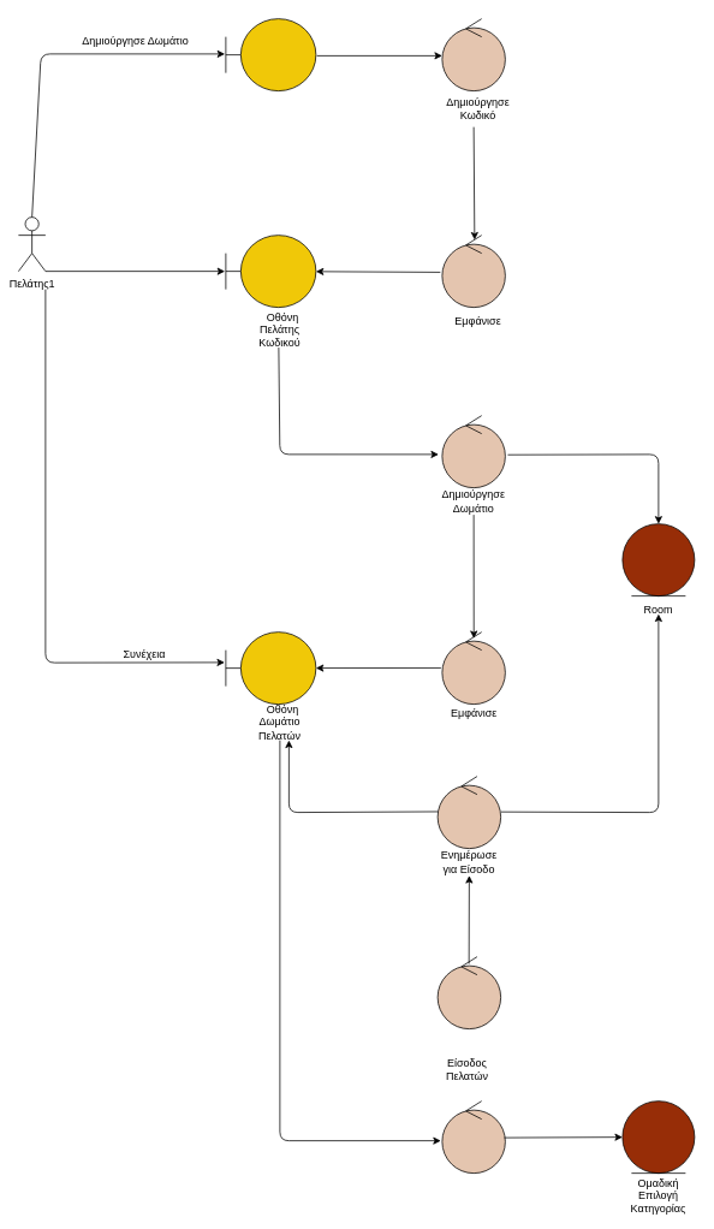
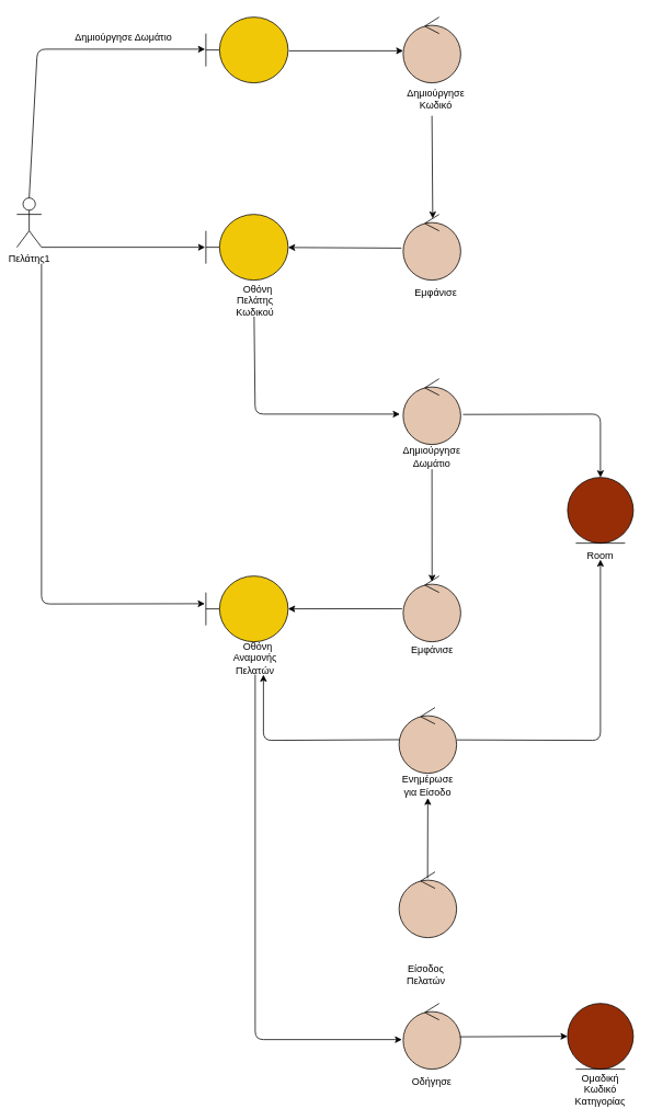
- <mxCell id="29" value="Συνέχεια" style="text;html=1;strokeColor=none;fillColor=none;align=center;verticalAlign=middle;whiteSpace=wrap;rounded=0;" parent="1" vertex="1"><mxGeometry x="90" y="710" width="140" height="30" as="geometry" /></mxCell>
- <mxCell id="25" value="&amp;nbsp; Οθόνη Δωμάτιο Πελατών" style="text;html=1;strokeColor=none;fillColor=none;align=center;verticalAlign=middle;whiteSpace=wrap;rounded=0;" parent="1" vertex="1"><mxGeometry x="280" y="790" width="60" height="20" as="geometry" /></mxCell>
+ <mxCell id="25" value="&amp;nbsp; Οθόνη Αναμονής Πελατών" style="text;html=1;strokeColor=none;fillColor=none;align=center;verticalAlign=middle;whiteSpace=wrap;rounded=0;" parent="1" vertex="1"><mxGeometry x="280" y="790" width="60" height="20" as="geometry" /></mxCell>
+ <mxCell id="35" value="Οδήγησε" style="text;html=1;strokeColor=none;fillColor=none;align=center;verticalAlign=middle;whiteSpace=wrap;rounded=0;" parent="1" vertex="1"><mxGeometry x="495" y="1300" width="60" height="30" as="geometry" /></mxCell>
- <mxCell id="39" value="Ομαδική Επιλογή Κατηγορίας" style="text;html=1;strokeColor=none;fillColor=none;align=center;verticalAlign=middle;whiteSpace=wrap;rounded=0;" parent="1" vertex="1"><mxGeometry x="700" y="1310" width="60" height="30" as="geometry" /></mxCell>
+ <mxCell id="39" value="Ομαδική Κωδικό Κατηγορίας" style="text;html=1;strokeColor=none;fillColor=none;align=center;verticalAlign=middle;whiteSpace=wrap;rounded=0;" parent="1" vertex="1"><mxGeometry x="700" y="1310" width="60" height="30" as="geometry" /></mxCell>
